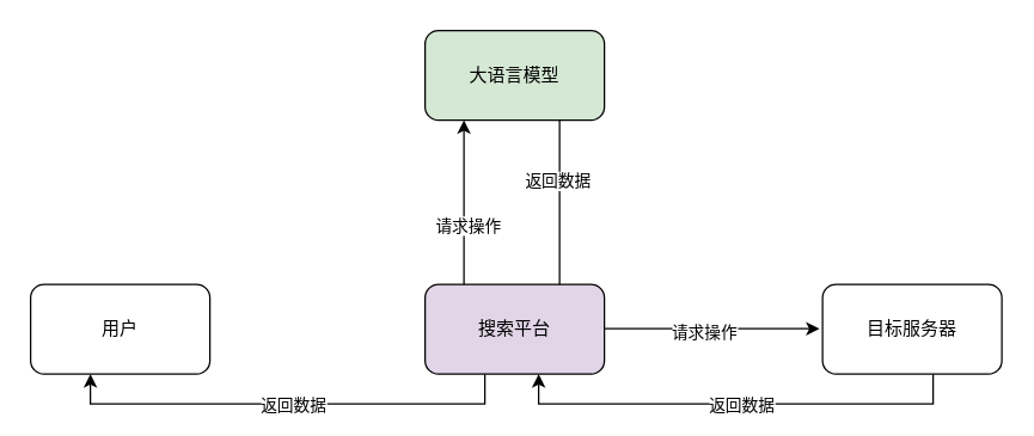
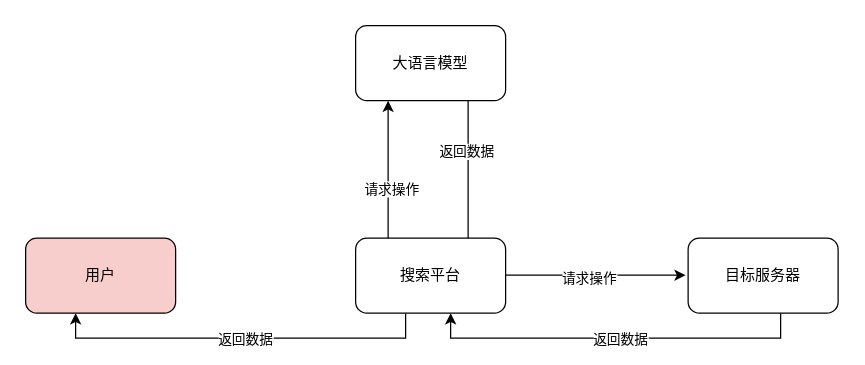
- <mxCell id="7" value="大语言模型" style="rounded=1;whiteSpace=wrap;html=1;fillColor=#d5e8d4;" vertex="1" parent="1"><mxGeometry x="284" y="20" width="120" height="60" as="geometry" /></mxCell>
+ <mxCell id="7" value="大语言模型" style="rounded=1;whiteSpace=wrap;html=1;" vertex="1" parent="1"><mxGeometry x="284" y="20" width="120" height="60" as="geometry" /></mxCell>
- <mxCell id="2" value="用户" style="rounded=1;whiteSpace=wrap;html=1;" vertex="1" parent="1"><mxGeometry x="20" y="190" width="120" height="60" as="geometry" /></mxCell>
+ <mxCell id="2" value="用户" style="rounded=1;whiteSpace=wrap;html=1;fillColor=#f8cecc;" vertex="1" parent="1"><mxGeometry x="20" y="190" width="120" height="60" as="geometry" /></mxCell>
- <mxCell id="5" value="搜索平台" style="rounded=1;whiteSpace=wrap;html=1;fillColor=#e1d5e7;" vertex="1" parent="1"><mxGeometry x="284" y="190" width="120" height="60" as="geometry" /></mxCell>
+ <mxCell id="5" value="搜索平台" style="rounded=1;whiteSpace=wrap;html=1;" vertex="1" parent="1"><mxGeometry x="284" y="190" width="120" height="60" as="geometry" /></mxCell>
